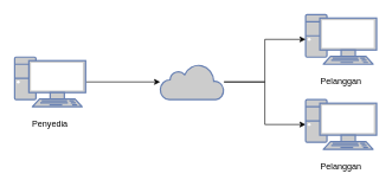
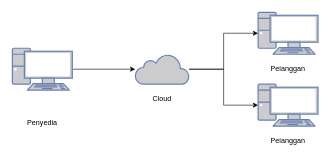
+ <mxCell id="9" value="Cloud" style="text;html=1;strokeColor=none;fillColor=none;align=center;verticalAlign=middle;whiteSpace=wrap;rounded=0;" vertex="1" parent="1"><mxGeometry x="240" y="150" width="60" height="30" as="geometry" /></mxCell>
- <mxCell id="8" value="Penyedia" style="text;html=1;strokeColor=none;fillColor=none;align=center;verticalAlign=middle;whiteSpace=wrap;rounded=0;" vertex="1" parent="1"><mxGeometry x="40" y="160" width="60" height="30" as="geometry" /></mxCell>
+ <mxCell id="8" value="Penyedia" style="text;html=1;strokeColor=none;fillColor=none;align=center;verticalAlign=middle;whiteSpace=wrap;rounded=0;" vertex="1" parent="1"><mxGeometry x="40" y="190" width="60" height="30" as="geometry" /></mxCell>
